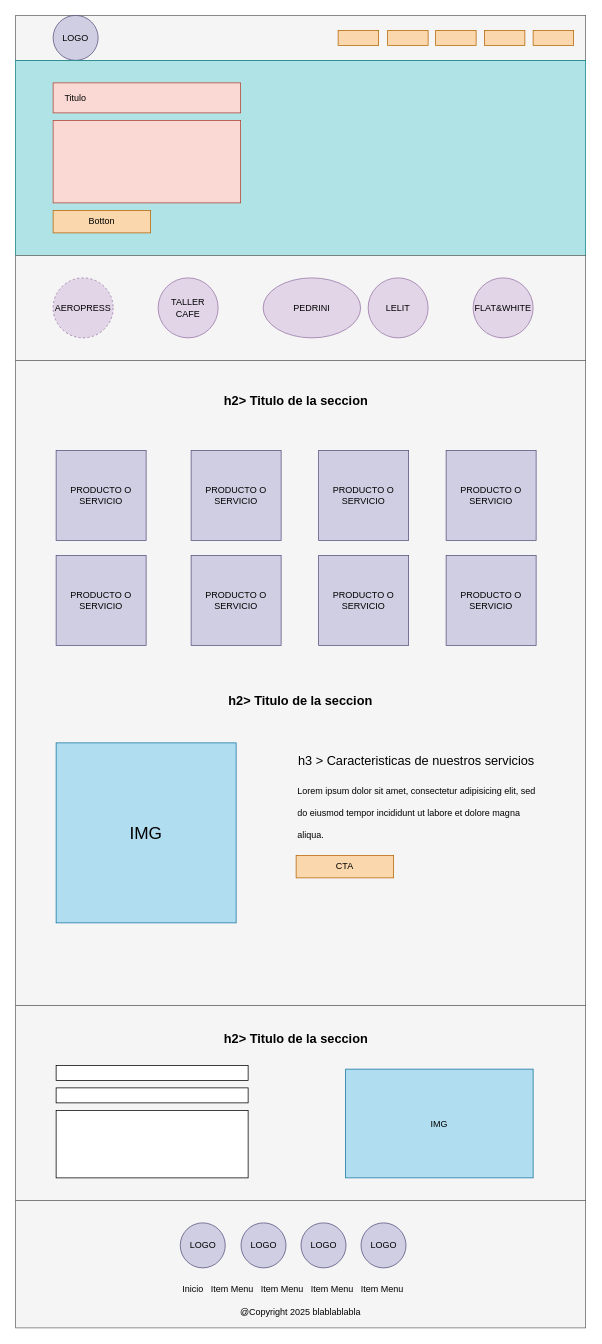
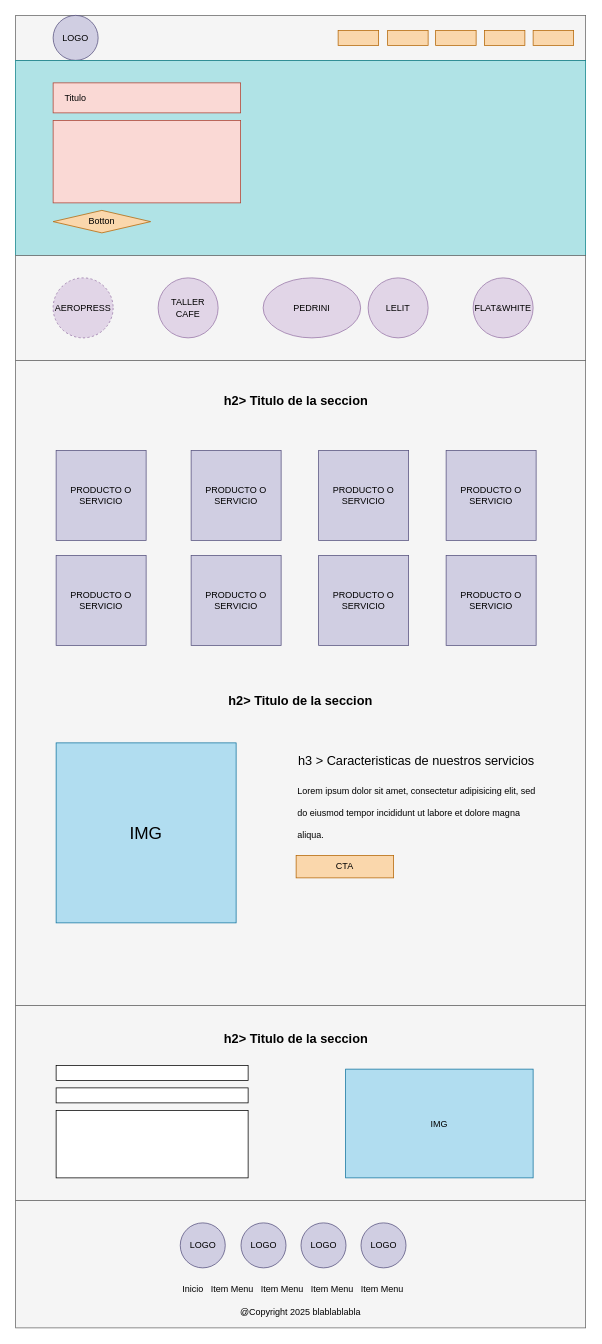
- <mxCell id="6" value="Botton" style="rounded=0;whiteSpace=wrap;html=1;fillColor=#fad7ac;strokeColor=#b46504;" parent="1" vertex="1"><mxGeometry x="70" y="280" width="130" height="30" as="geometry" /></mxCell>
+ <mxCell id="6" value="Botton" style="rhombus;whiteSpace=wrap;html=1;fillColor=#fad7ac;strokeColor=#b46504;" parent="1" vertex="1"><mxGeometry x="70" y="280" width="130" height="30" as="geometry" /></mxCell>
